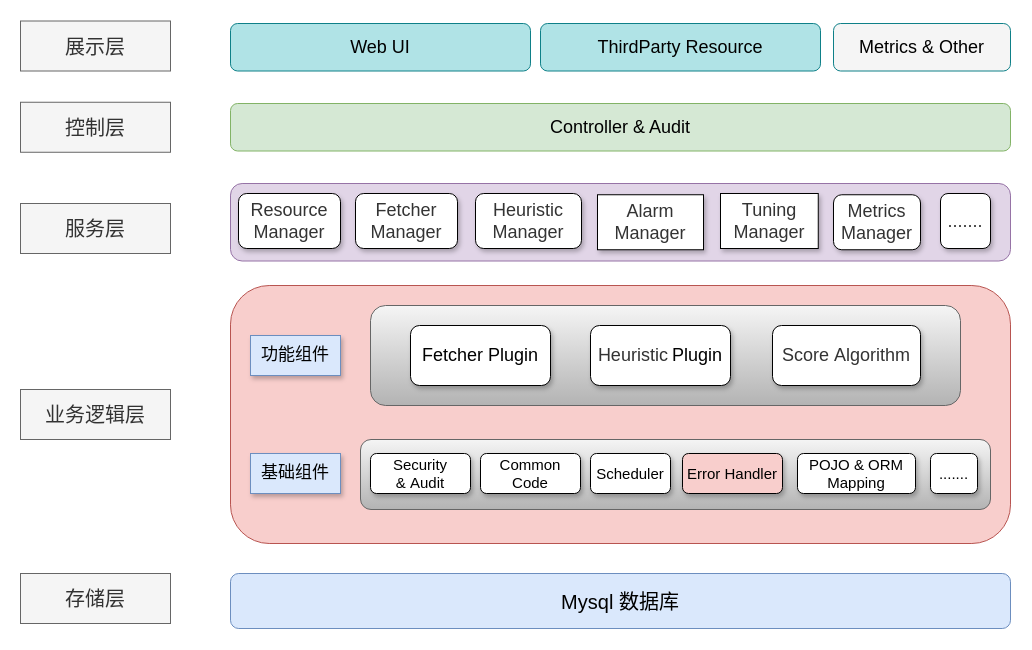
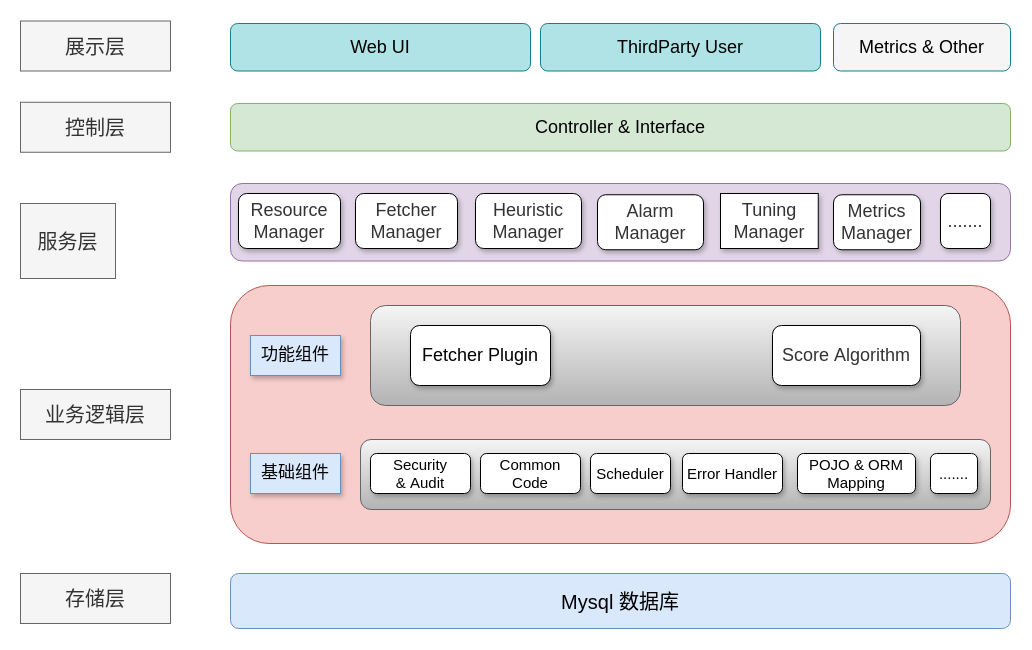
- <mxCell id="32" value="&lt;font style=&quot;font-size: 18px&quot;&gt;ThirdParty Resource&lt;/font&gt;" style="rounded=1;whiteSpace=wrap;html=1;fillColor=#b0e3e6;strokeColor=#0e8088;" vertex="1" parent="1"><mxGeometry x="540" y="23" width="280" height="47.5" as="geometry" /></mxCell>
+ <mxCell id="32" value="&lt;font style=&quot;font-size: 18px&quot;&gt;ThirdParty User&lt;/font&gt;" style="rounded=1;whiteSpace=wrap;html=1;fillColor=#b0e3e6;strokeColor=#0e8088;" vertex="1" parent="1"><mxGeometry x="540" y="23" width="280" height="47.5" as="geometry" /></mxCell>
- <mxCell id="26" value="&lt;font style=&quot;font-size: 18px&quot;&gt;Controller &amp;amp; Audit&lt;/font&gt;" style="rounded=1;whiteSpace=wrap;html=1;fillColor=#d5e8d4;strokeColor=#82b366;" vertex="1" parent="1"><mxGeometry x="230" y="103" width="780" height="47.5" as="geometry" /></mxCell>
+ <mxCell id="26" value="&lt;font style=&quot;font-size: 18px&quot;&gt;Controller &amp;amp; Interface&lt;/font&gt;" style="rounded=1;whiteSpace=wrap;html=1;fillColor=#d5e8d4;strokeColor=#82b366;" vertex="1" parent="1"><mxGeometry x="230" y="103" width="780" height="47.5" as="geometry" /></mxCell>
- <mxCell id="30" value="&lt;span style=&quot;color: rgb(51 , 51 , 51) ; font-size: 18px&quot;&gt;Alarm Manager&lt;/span&gt;" style="whiteSpace=wrap;html=1;shadow=1;rounded=0;" vertex="1" parent="1"><mxGeometry x="597" y="194.25" width="106" height="55" as="geometry" /></mxCell>
+ <mxCell id="30" value="&lt;span style=&quot;color: rgb(51 , 51 , 51) ; font-size: 18px&quot;&gt;Alarm Manager&lt;/span&gt;" style="rounded=1;whiteSpace=wrap;html=1;shadow=1;" vertex="1" parent="1"><mxGeometry x="597" y="194.25" width="106" height="55" as="geometry" /></mxCell>
- <mxCell id="6" value="&lt;span style=&quot;font-size: 20px&quot;&gt;服务层&lt;/span&gt;" style="text;html=1;strokeColor=#666666;fillColor=#f5f5f5;align=center;verticalAlign=middle;whiteSpace=wrap;rounded=0;fontColor=#333333;" vertex="1" parent="1"><mxGeometry x="20" y="203" width="150" height="50" as="geometry" /></mxCell>
+ <mxCell id="6" value="&lt;span style=&quot;font-size: 20px&quot;&gt;服务层&lt;/span&gt;" style="text;html=1;strokeColor=#666666;fillColor=#f5f5f5;align=center;verticalAlign=middle;whiteSpace=wrap;rounded=0;fontColor=#333333;" vertex="1" parent="1"><mxGeometry x="20" y="203" width="95" height="75" as="geometry" /></mxCell>
- <mxCell id="20" value="&lt;span style=&quot;color: rgb(51 , 51 , 51) ; font-size: 18px&quot;&gt;Heuristic&lt;/span&gt;&lt;span style=&quot;font-size: 15px&quot;&gt;&amp;nbsp;&lt;/span&gt;&lt;font style=&quot;font-size: 18px&quot;&gt;Plugin&lt;/font&gt;" style="rounded=1;whiteSpace=wrap;html=1;shadow=1;" vertex="1" parent="1"><mxGeometry x="590" y="325" width="140" height="60" as="geometry" /></mxCell>
- <mxCell id="16" value="&lt;font style=&quot;font-size: 15px&quot;&gt;Error Handler&lt;/font&gt;" style="rounded=1;whiteSpace=wrap;html=1;shadow=1;fillColor=#f8cecc;" vertex="1" parent="1"><mxGeometry x="682" y="453" width="100" height="40" as="geometry" /></mxCell>
+ <mxCell id="16" value="&lt;font style=&quot;font-size: 15px&quot;&gt;Error Handler&lt;/font&gt;" style="rounded=1;whiteSpace=wrap;html=1;shadow=1;" vertex="1" parent="1"><mxGeometry x="682" y="453" width="100" height="40" as="geometry" /></mxCell>
